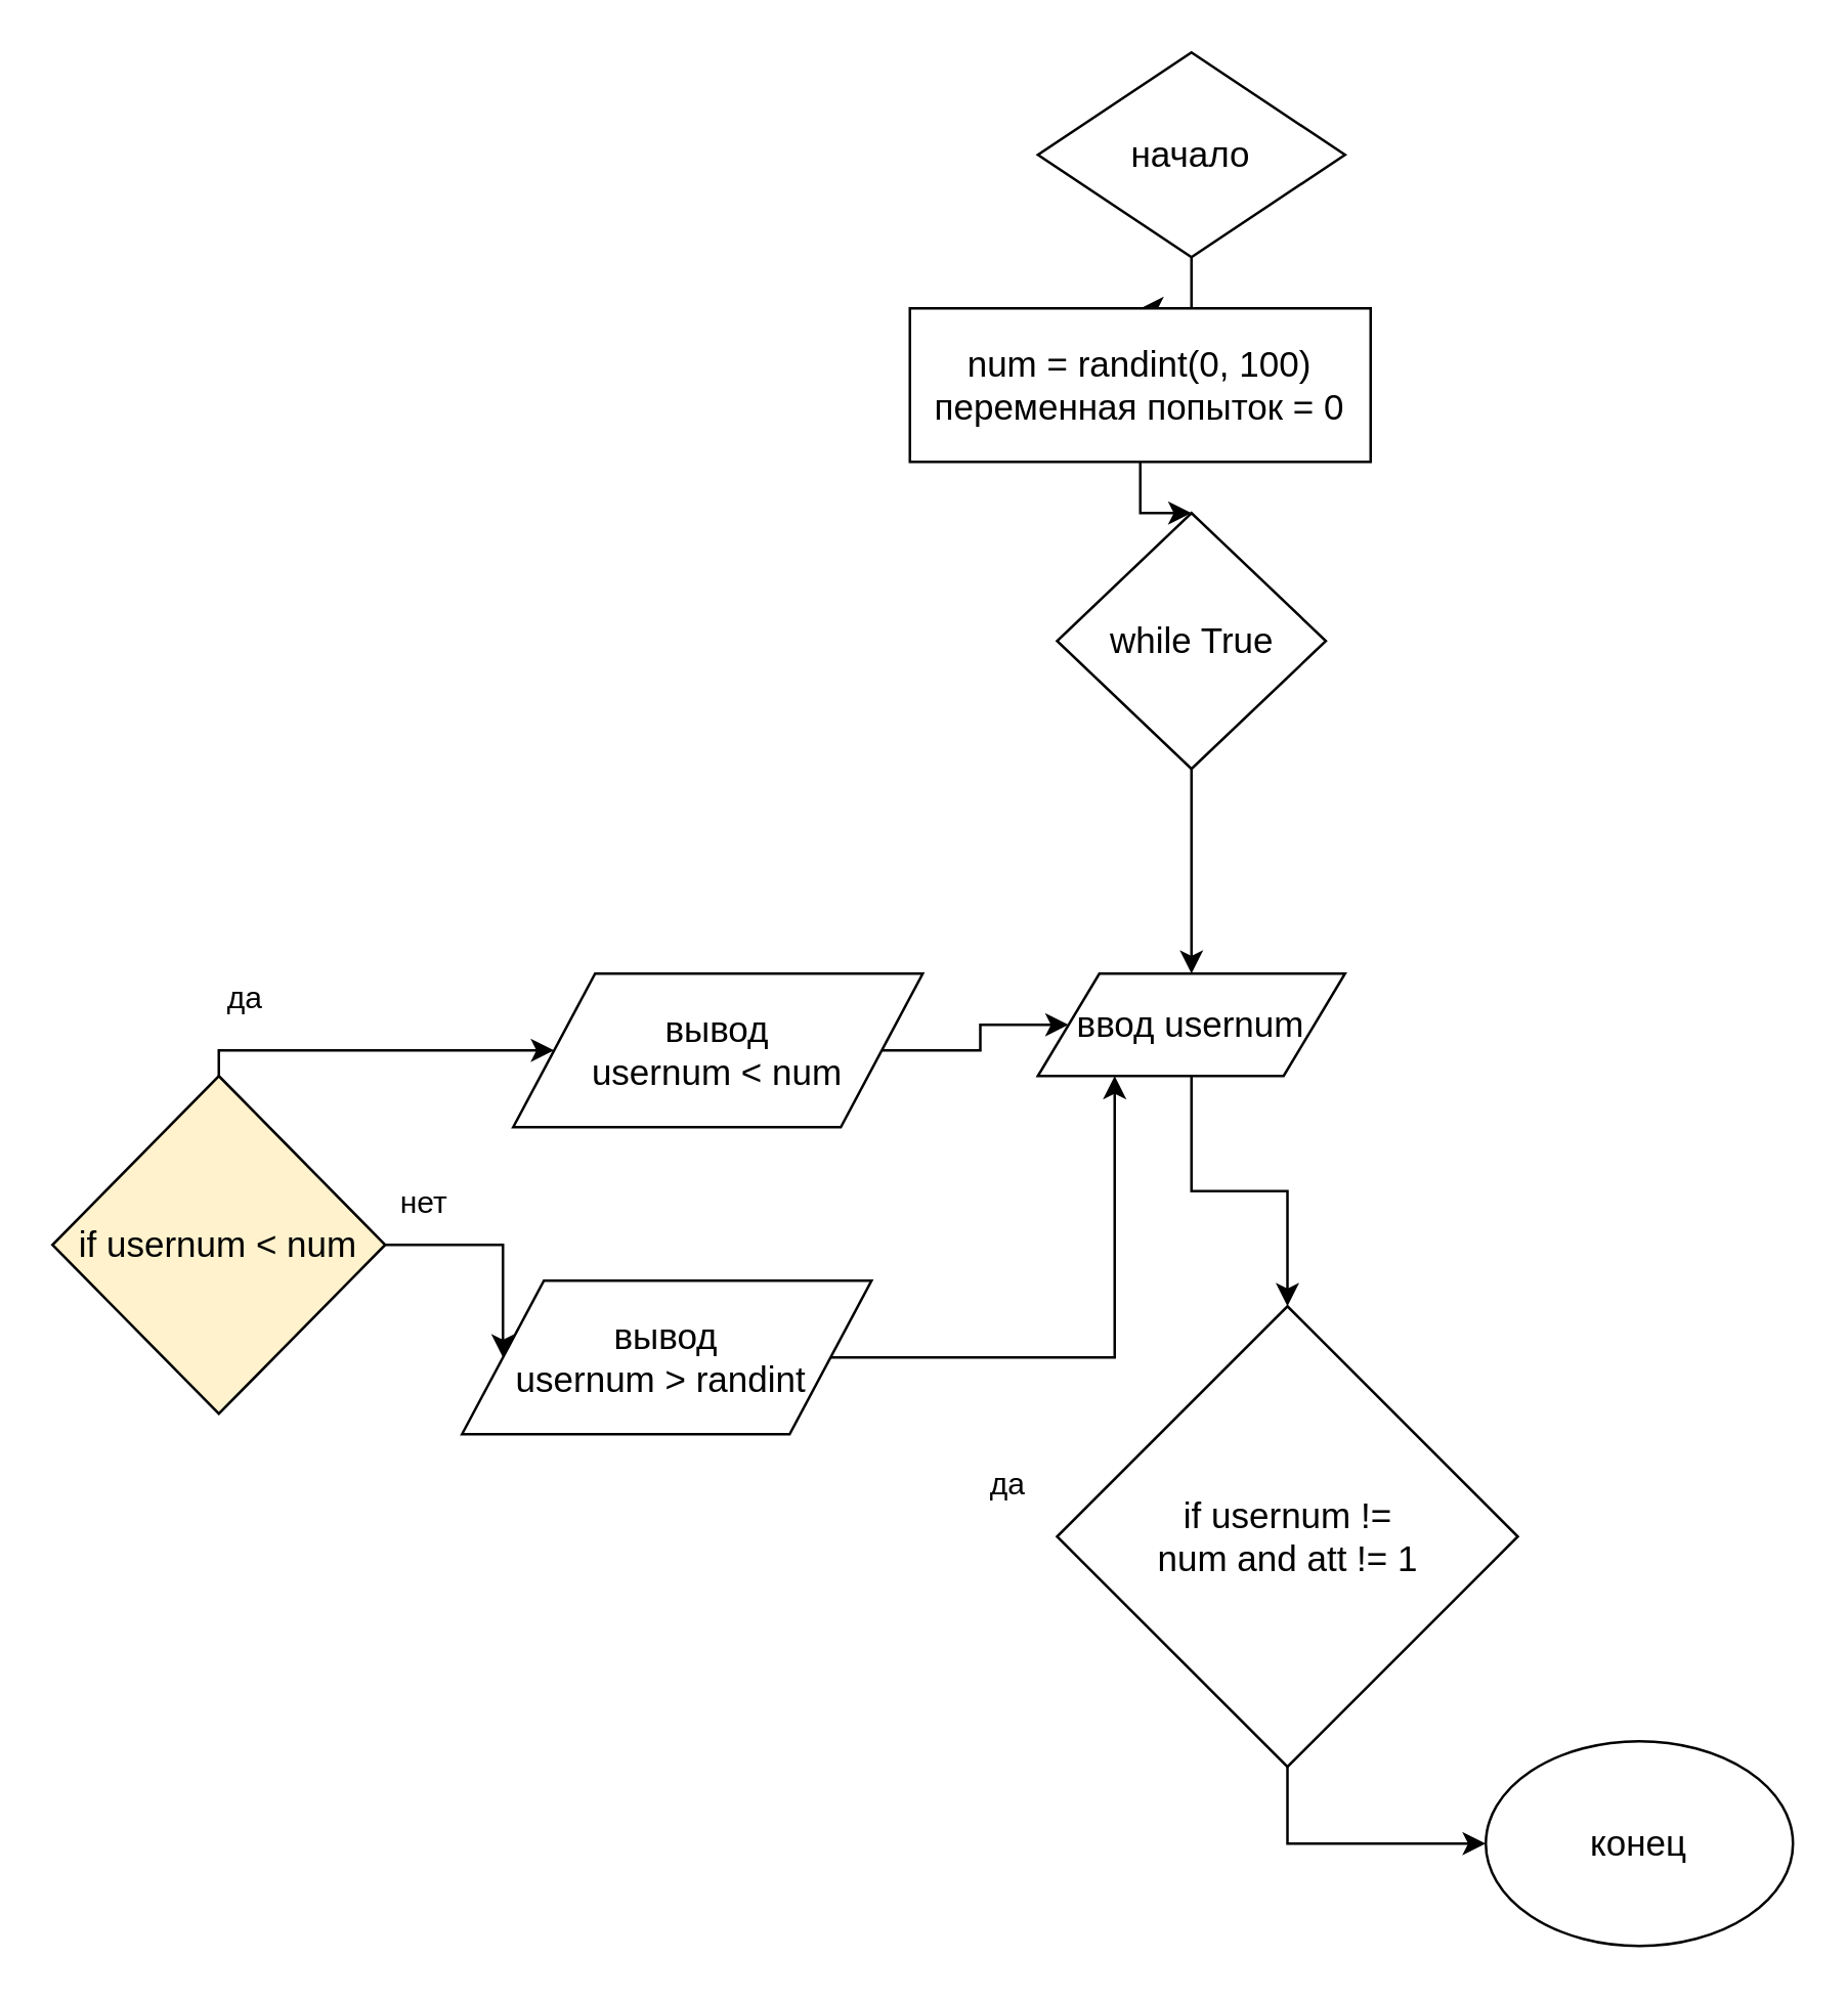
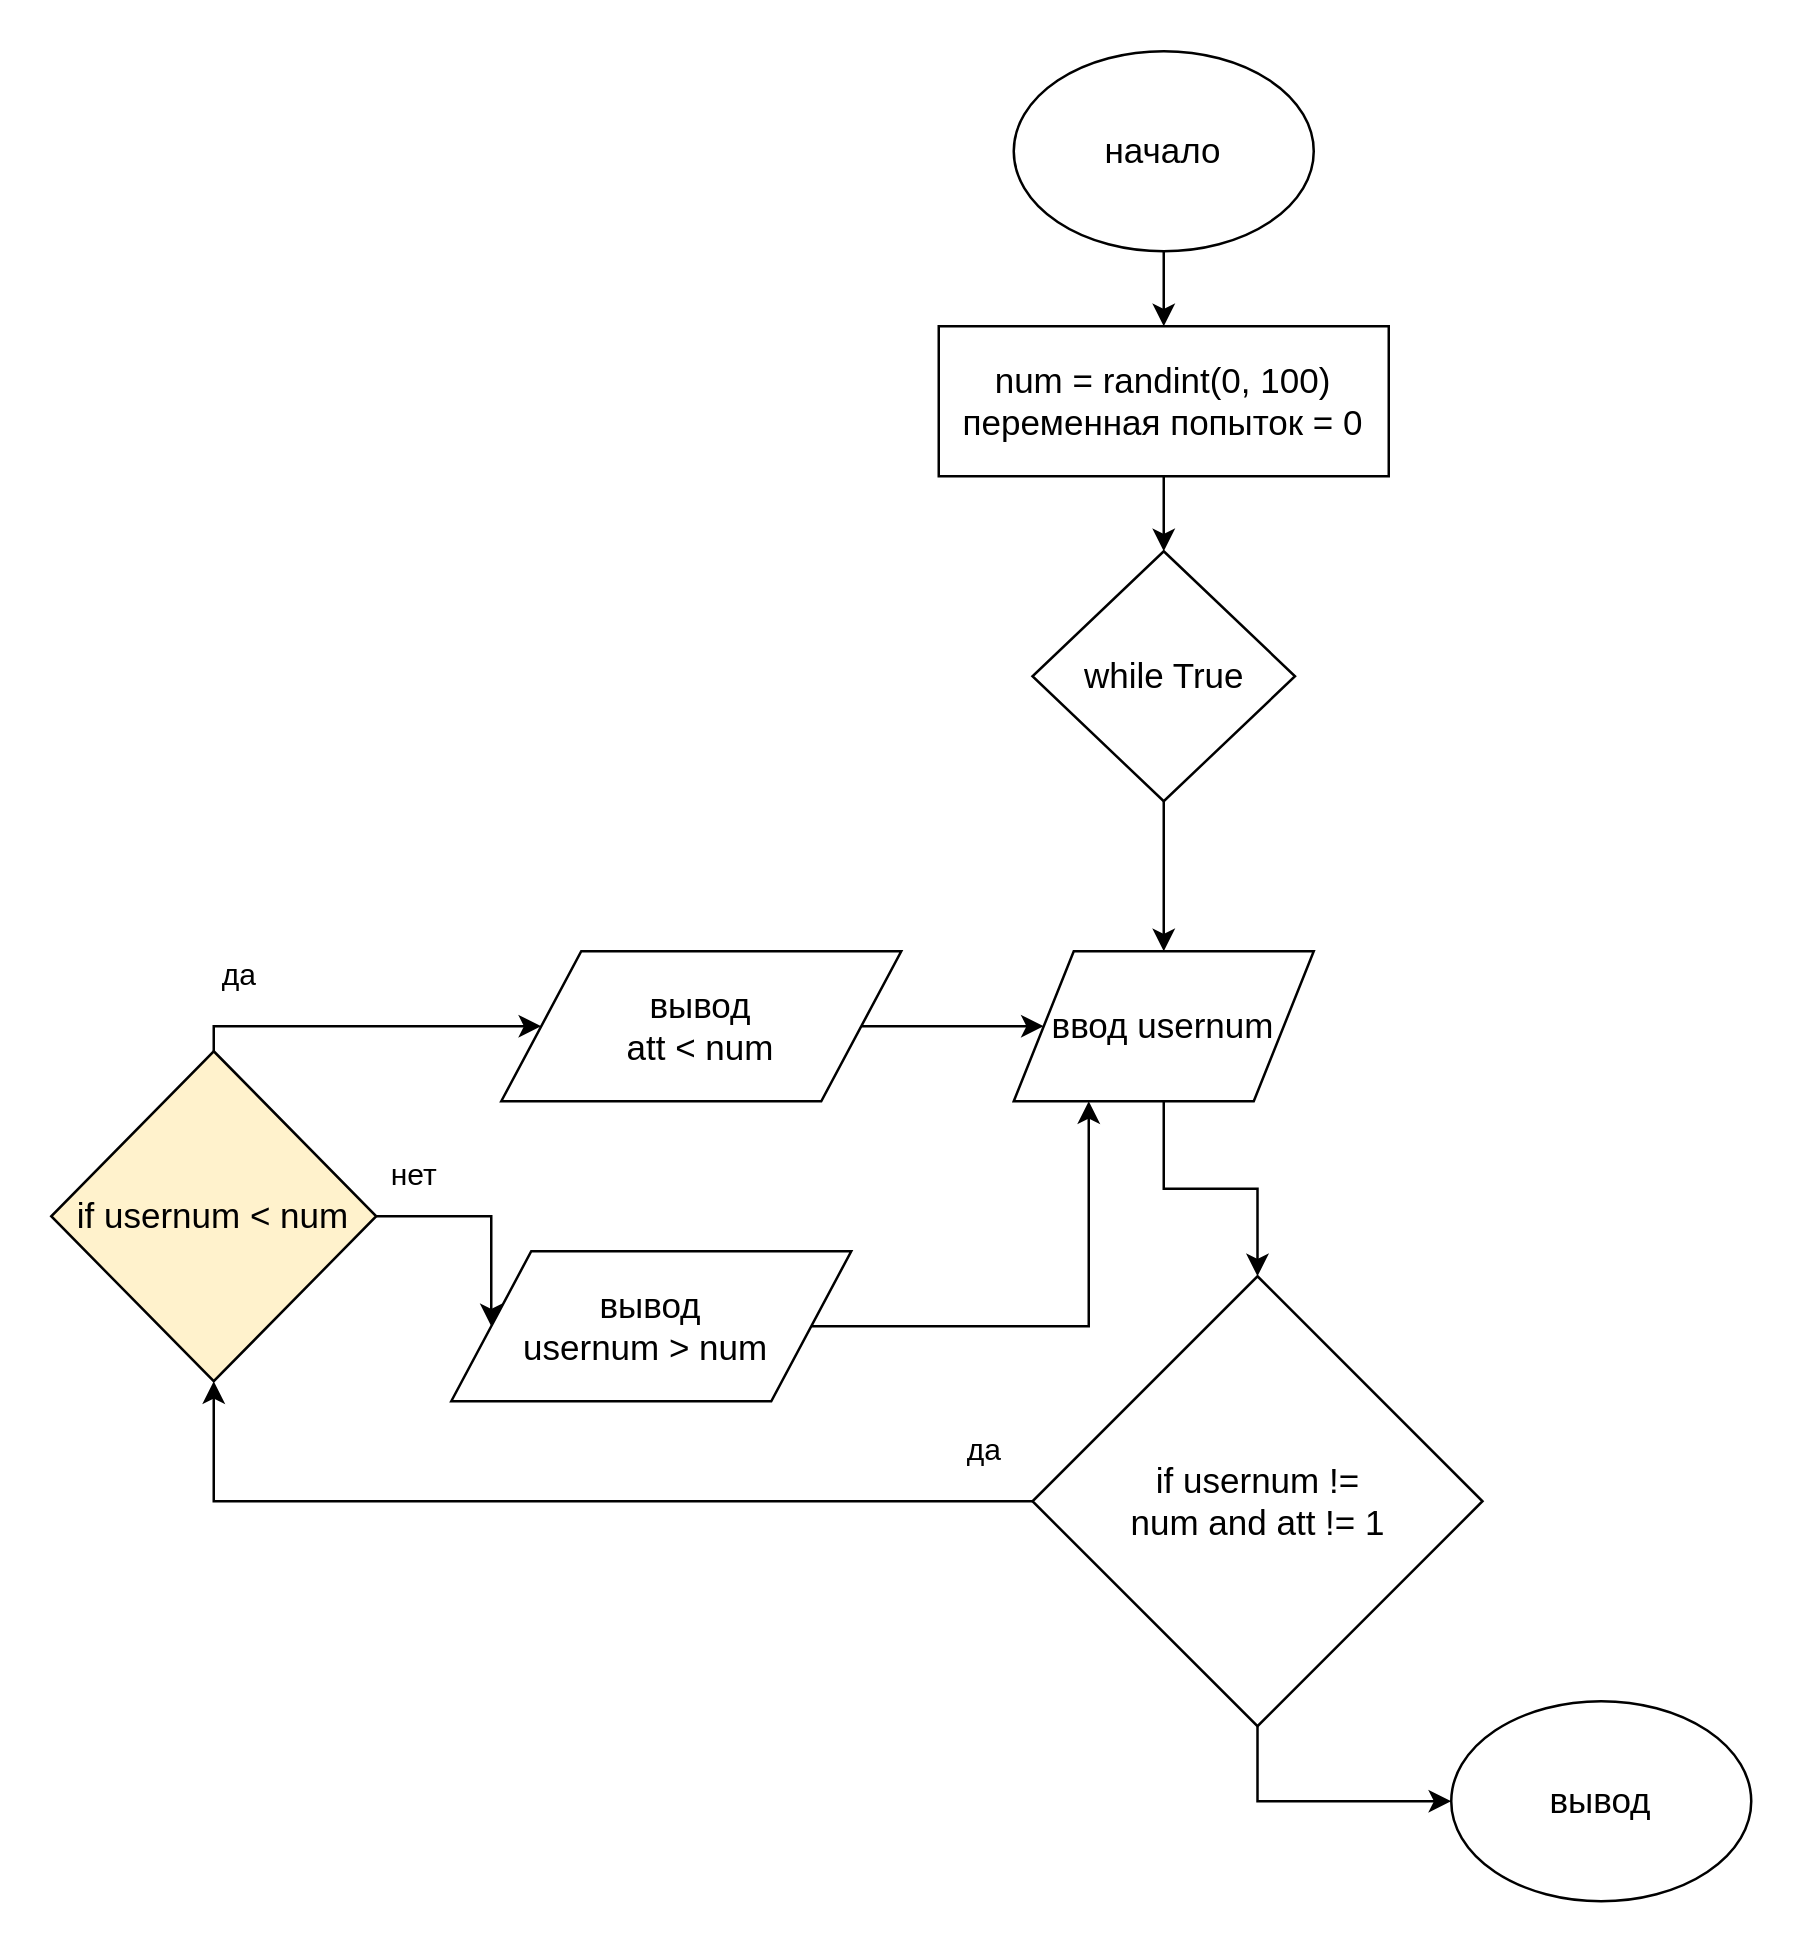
- <mxCell id="3" value="&lt;font style=&quot;font-size: 14px&quot;&gt;начало&lt;/font&gt;" style="rhombus;whiteSpace=wrap;html=1;" vertex="1" parent="1"><mxGeometry x="405" y="20" width="120" height="80" as="geometry" /></mxCell>
+ <mxCell id="3" value="&lt;font style=&quot;font-size: 14px&quot;&gt;начало&lt;/font&gt;" style="ellipse;whiteSpace=wrap;html=1;" vertex="1" parent="1"><mxGeometry x="405" y="20" width="120" height="80" as="geometry" /></mxCell>
- <mxCell id="6" value="&lt;font style=&quot;font-size: 14px&quot;&gt;num = randint(0, 100)&lt;br&gt;переменная попыток = 0&lt;br&gt;&lt;/font&gt;" style="rounded=0;whiteSpace=wrap;html=1;" vertex="1" parent="1"><mxGeometry x="355" y="120" width="180" height="60" as="geometry" /></mxCell>
+ <mxCell id="6" value="&lt;font style=&quot;font-size: 14px&quot;&gt;num = randint(0, 100)&lt;br&gt;переменная попыток = 0&lt;br&gt;&lt;/font&gt;" style="rounded=0;whiteSpace=wrap;html=1;" vertex="1" parent="1"><mxGeometry x="375" y="130" width="180" height="60" as="geometry" /></mxCell>
- <mxCell id="8" value="&lt;font style=&quot;font-size: 14px&quot;&gt;while True&lt;/font&gt;" style="rhombus;whiteSpace=wrap;html=1;" vertex="1" parent="1"><mxGeometry x="412.5" y="200" width="105" height="100" as="geometry" /></mxCell>
+ <mxCell id="8" value="&lt;font style=&quot;font-size: 14px&quot;&gt;while True&lt;/font&gt;" style="rhombus;whiteSpace=wrap;html=1;" vertex="1" parent="1"><mxGeometry x="412.5" y="220" width="105" height="100" as="geometry" /></mxCell>
- <mxCell id="10" value="&lt;font style=&quot;font-size: 14px&quot;&gt;ввод usernum&lt;/font&gt;" style="shape=parallelogram;perimeter=parallelogramPerimeter;whiteSpace=wrap;html=1;" vertex="1" parent="1"><mxGeometry x="405" y="380" width="120" height="40" as="geometry" /></mxCell>
+ <mxCell id="10" value="&lt;font style=&quot;font-size: 14px&quot;&gt;ввод usernum&lt;/font&gt;" style="shape=parallelogram;perimeter=parallelogramPerimeter;whiteSpace=wrap;html=1;" vertex="1" parent="1"><mxGeometry x="405" y="380" width="120" height="60" as="geometry" /></mxCell>
- <mxCell id="16" value="&lt;font style=&quot;font-size: 14px&quot;&gt;вывод&lt;br&gt;usernum &amp;lt; num&lt;/font&gt;" style="shape=parallelogram;perimeter=parallelogramPerimeter;whiteSpace=wrap;html=1;" vertex="1" parent="1"><mxGeometry x="200" y="380" width="160" height="60" as="geometry" /></mxCell>
+ <mxCell id="16" value="&lt;font style=&quot;font-size: 14px&quot;&gt;вывод&lt;br&gt;att &amp;lt; num&lt;/font&gt;" style="shape=parallelogram;perimeter=parallelogramPerimeter;whiteSpace=wrap;html=1;" vertex="1" parent="1"><mxGeometry x="200" y="380" width="160" height="60" as="geometry" /></mxCell>
- <mxCell id="18" value="&lt;font style=&quot;font-size: 14px&quot;&gt;вывод&lt;br&gt;usernum &amp;gt; randint&amp;nbsp;&lt;/font&gt;" style="shape=parallelogram;perimeter=parallelogramPerimeter;whiteSpace=wrap;html=1;" vertex="1" parent="1"><mxGeometry x="180" y="500" width="160" height="60" as="geometry" /></mxCell>
+ <mxCell id="18" value="&lt;font style=&quot;font-size: 14px&quot;&gt;вывод&lt;br&gt;usernum &amp;gt; num&amp;nbsp;&lt;/font&gt;" style="shape=parallelogram;perimeter=parallelogramPerimeter;whiteSpace=wrap;html=1;" vertex="1" parent="1"><mxGeometry x="180" y="500" width="160" height="60" as="geometry" /></mxCell>
+ <mxCell id="20" style="edgeStyle=orthogonalEdgeStyle;rounded=0;orthogonalLoop=1;jettySize=auto;html=1;entryX=0.5;entryY=1;entryDx=0;entryDy=0;" edge="1" parent="1" source="22" target="14"><mxGeometry relative="1" as="geometry" /></mxCell>
- <mxCell id="4" value="&lt;font style=&quot;font-size: 14px&quot;&gt;конец&lt;/font&gt;" style="ellipse;whiteSpace=wrap;html=1;" vertex="1" parent="1"><mxGeometry x="580" y="680" width="120" height="80" as="geometry" /></mxCell>
+ <mxCell id="4" value="&lt;font style=&quot;font-size: 14px&quot;&gt;вывод&lt;/font&gt;" style="ellipse;whiteSpace=wrap;html=1;" vertex="1" parent="1"><mxGeometry x="580" y="680" width="120" height="80" as="geometry" /></mxCell>
